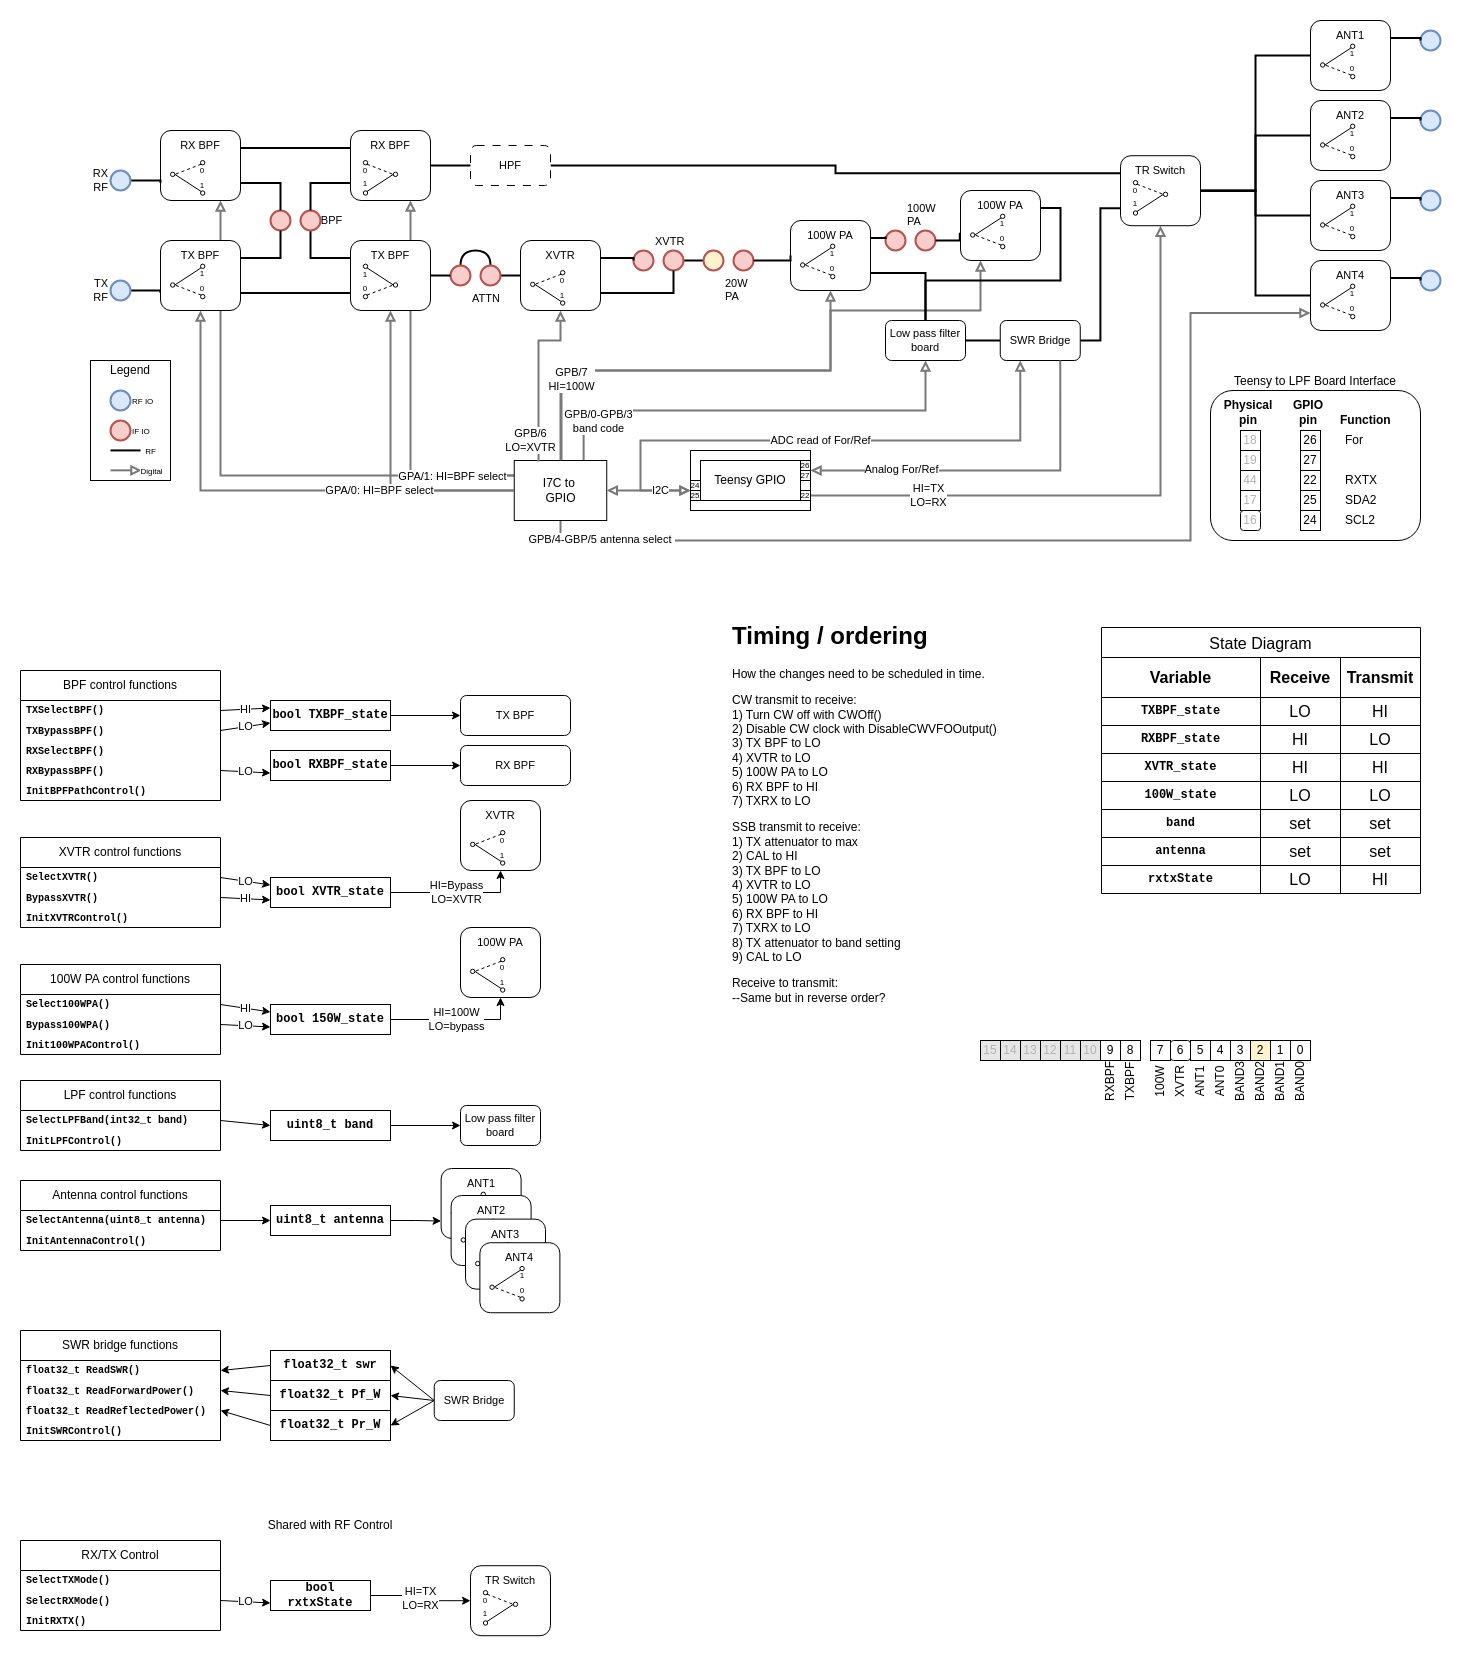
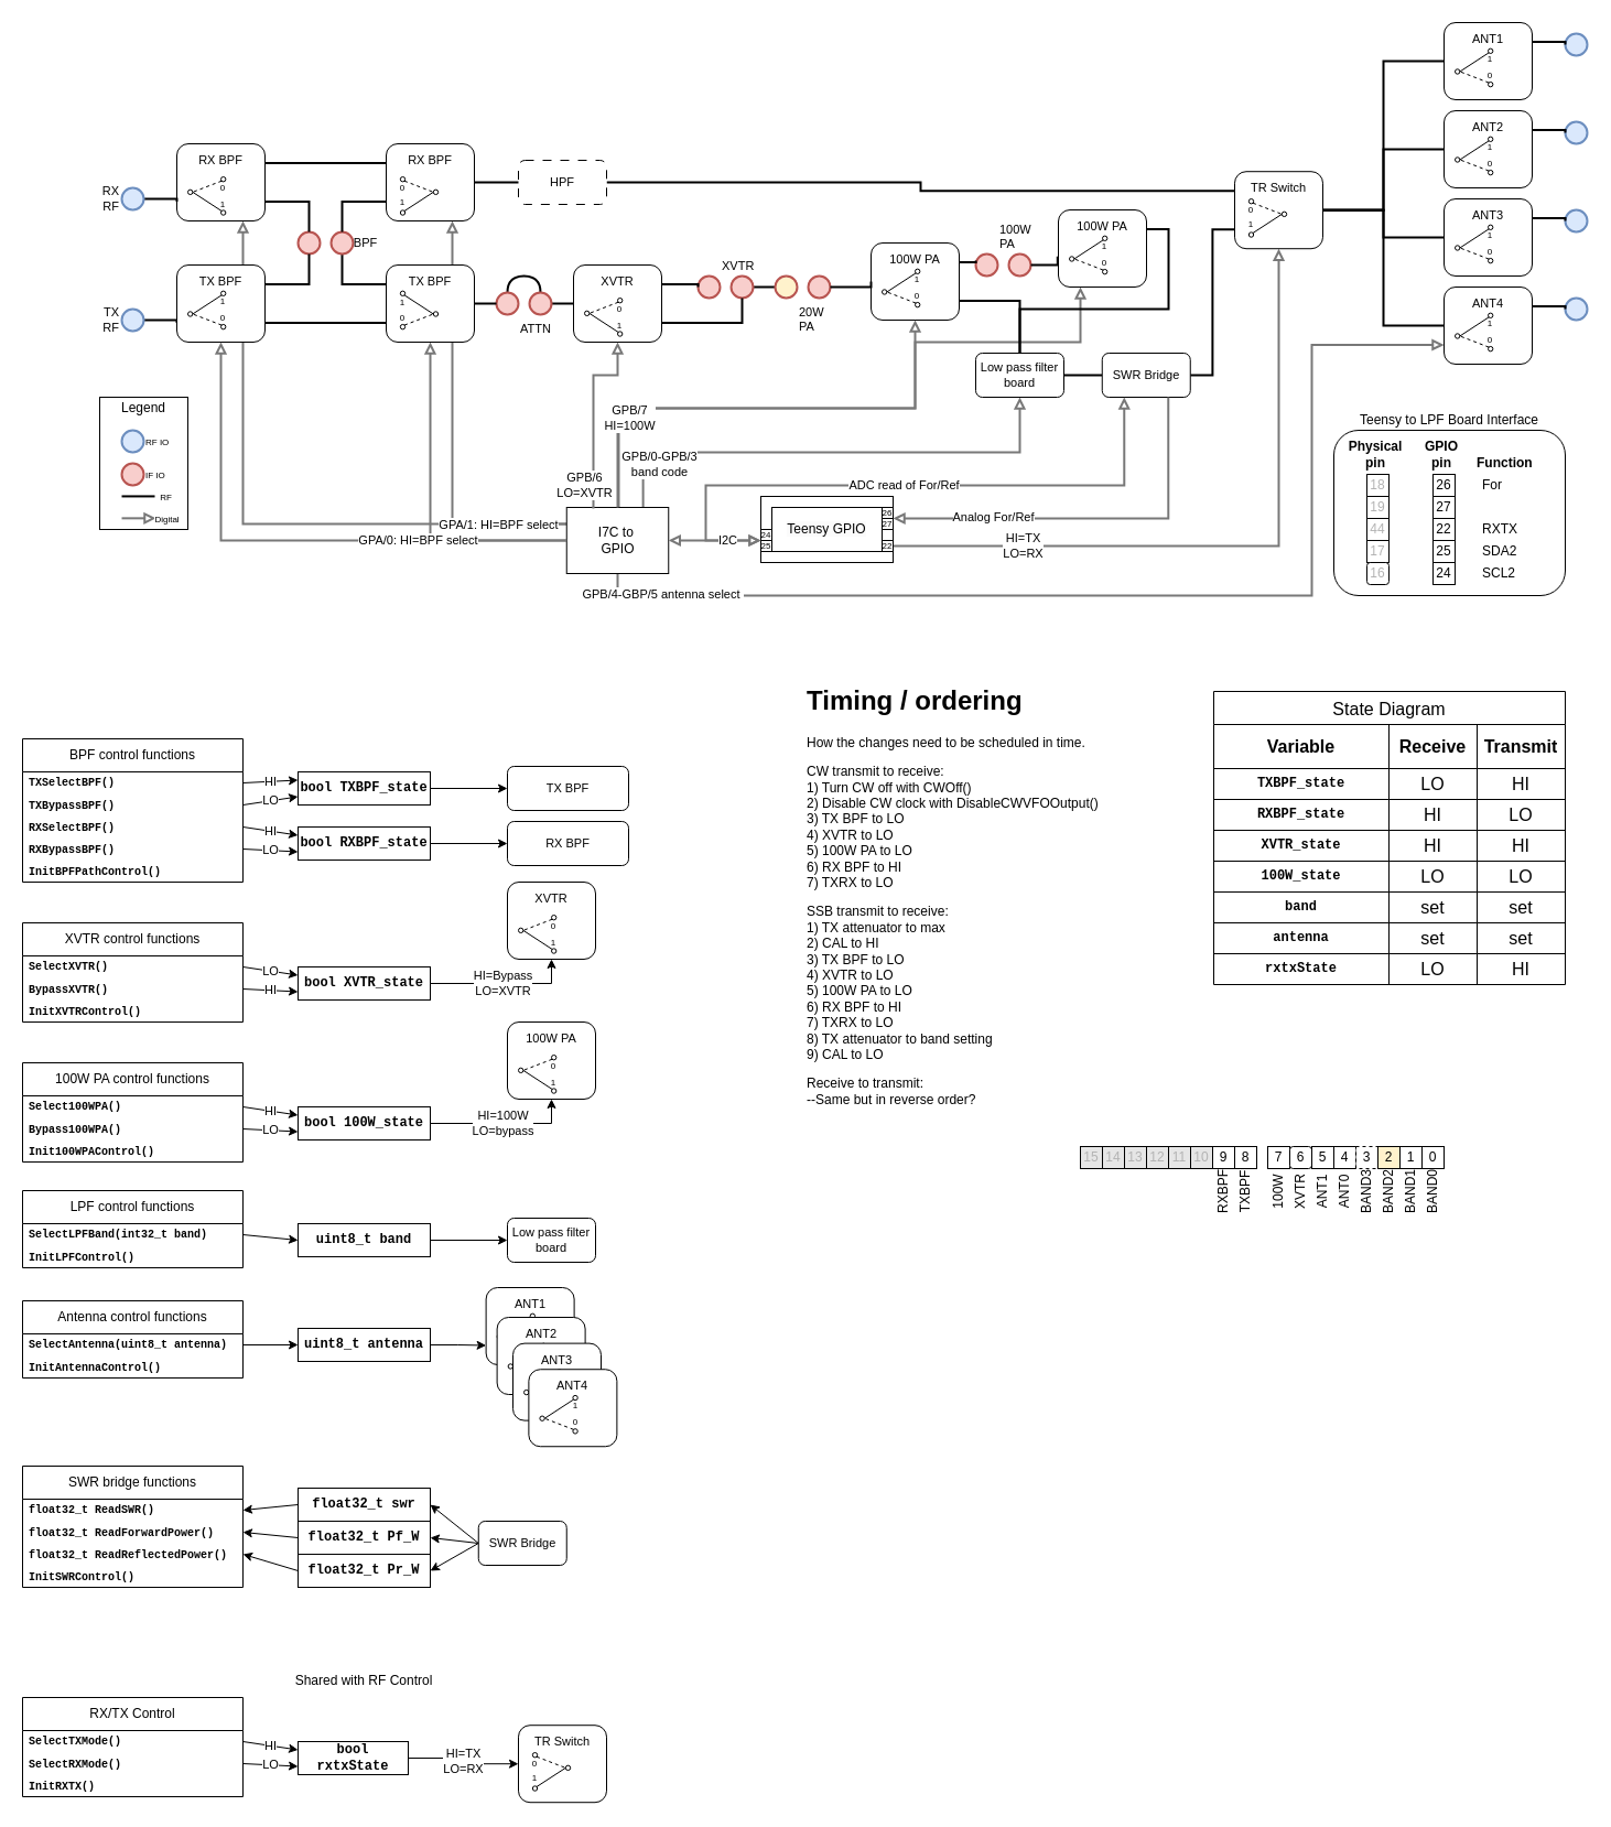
+ <mxCell id="23" value="HI" style="rounded=0;orthogonalLoop=1;jettySize=auto;html=1;exitX=1;exitY=0.5;exitDx=0;exitDy=0;entryX=0;entryY=0.25;entryDx=0;entryDy=0;" parent="1" source="18" target="14" edge="1"><mxGeometry relative="1" as="geometry" /></mxCell>
- <mxCell id="301" value="bool 150W_state" style="text;html=1;align=center;verticalAlign=middle;whiteSpace=wrap;rounded=0;fontFamily=Courier New;fontStyle=1;strokeColor=default;" vertex="1" parent="1"><mxGeometry x="270" y="1004" width="120" height="30" as="geometry" /></mxCell>
+ <mxCell id="301" value="bool 100W_state" style="text;html=1;align=center;verticalAlign=middle;whiteSpace=wrap;rounded=0;fontFamily=Courier New;fontStyle=1;strokeColor=default;" vertex="1" parent="1"><mxGeometry x="270" y="1004" width="120" height="30" as="geometry" /></mxCell>
- <mxCell id="383" value="3" style="rounded=0;whiteSpace=wrap;html=1;" vertex="1" parent="378"><mxGeometry x="80" width="20" height="20" as="geometry" /></mxCell>
+ <mxCell id="383" value="3" style="rounded=0;whiteSpace=wrap;html=1;dashed=1;" vertex="1" parent="378"><mxGeometry x="80" width="20" height="20" as="geometry" /></mxCell>
+ <mxCell id="52" value="HI" style="rounded=0;orthogonalLoop=1;jettySize=auto;html=1;exitX=1;exitY=0.5;exitDx=0;exitDy=0;entryX=0;entryY=0.25;entryDx=0;entryDy=0;" parent="1" source="49" target="47" edge="1"><mxGeometry relative="1" as="geometry" /></mxCell>
